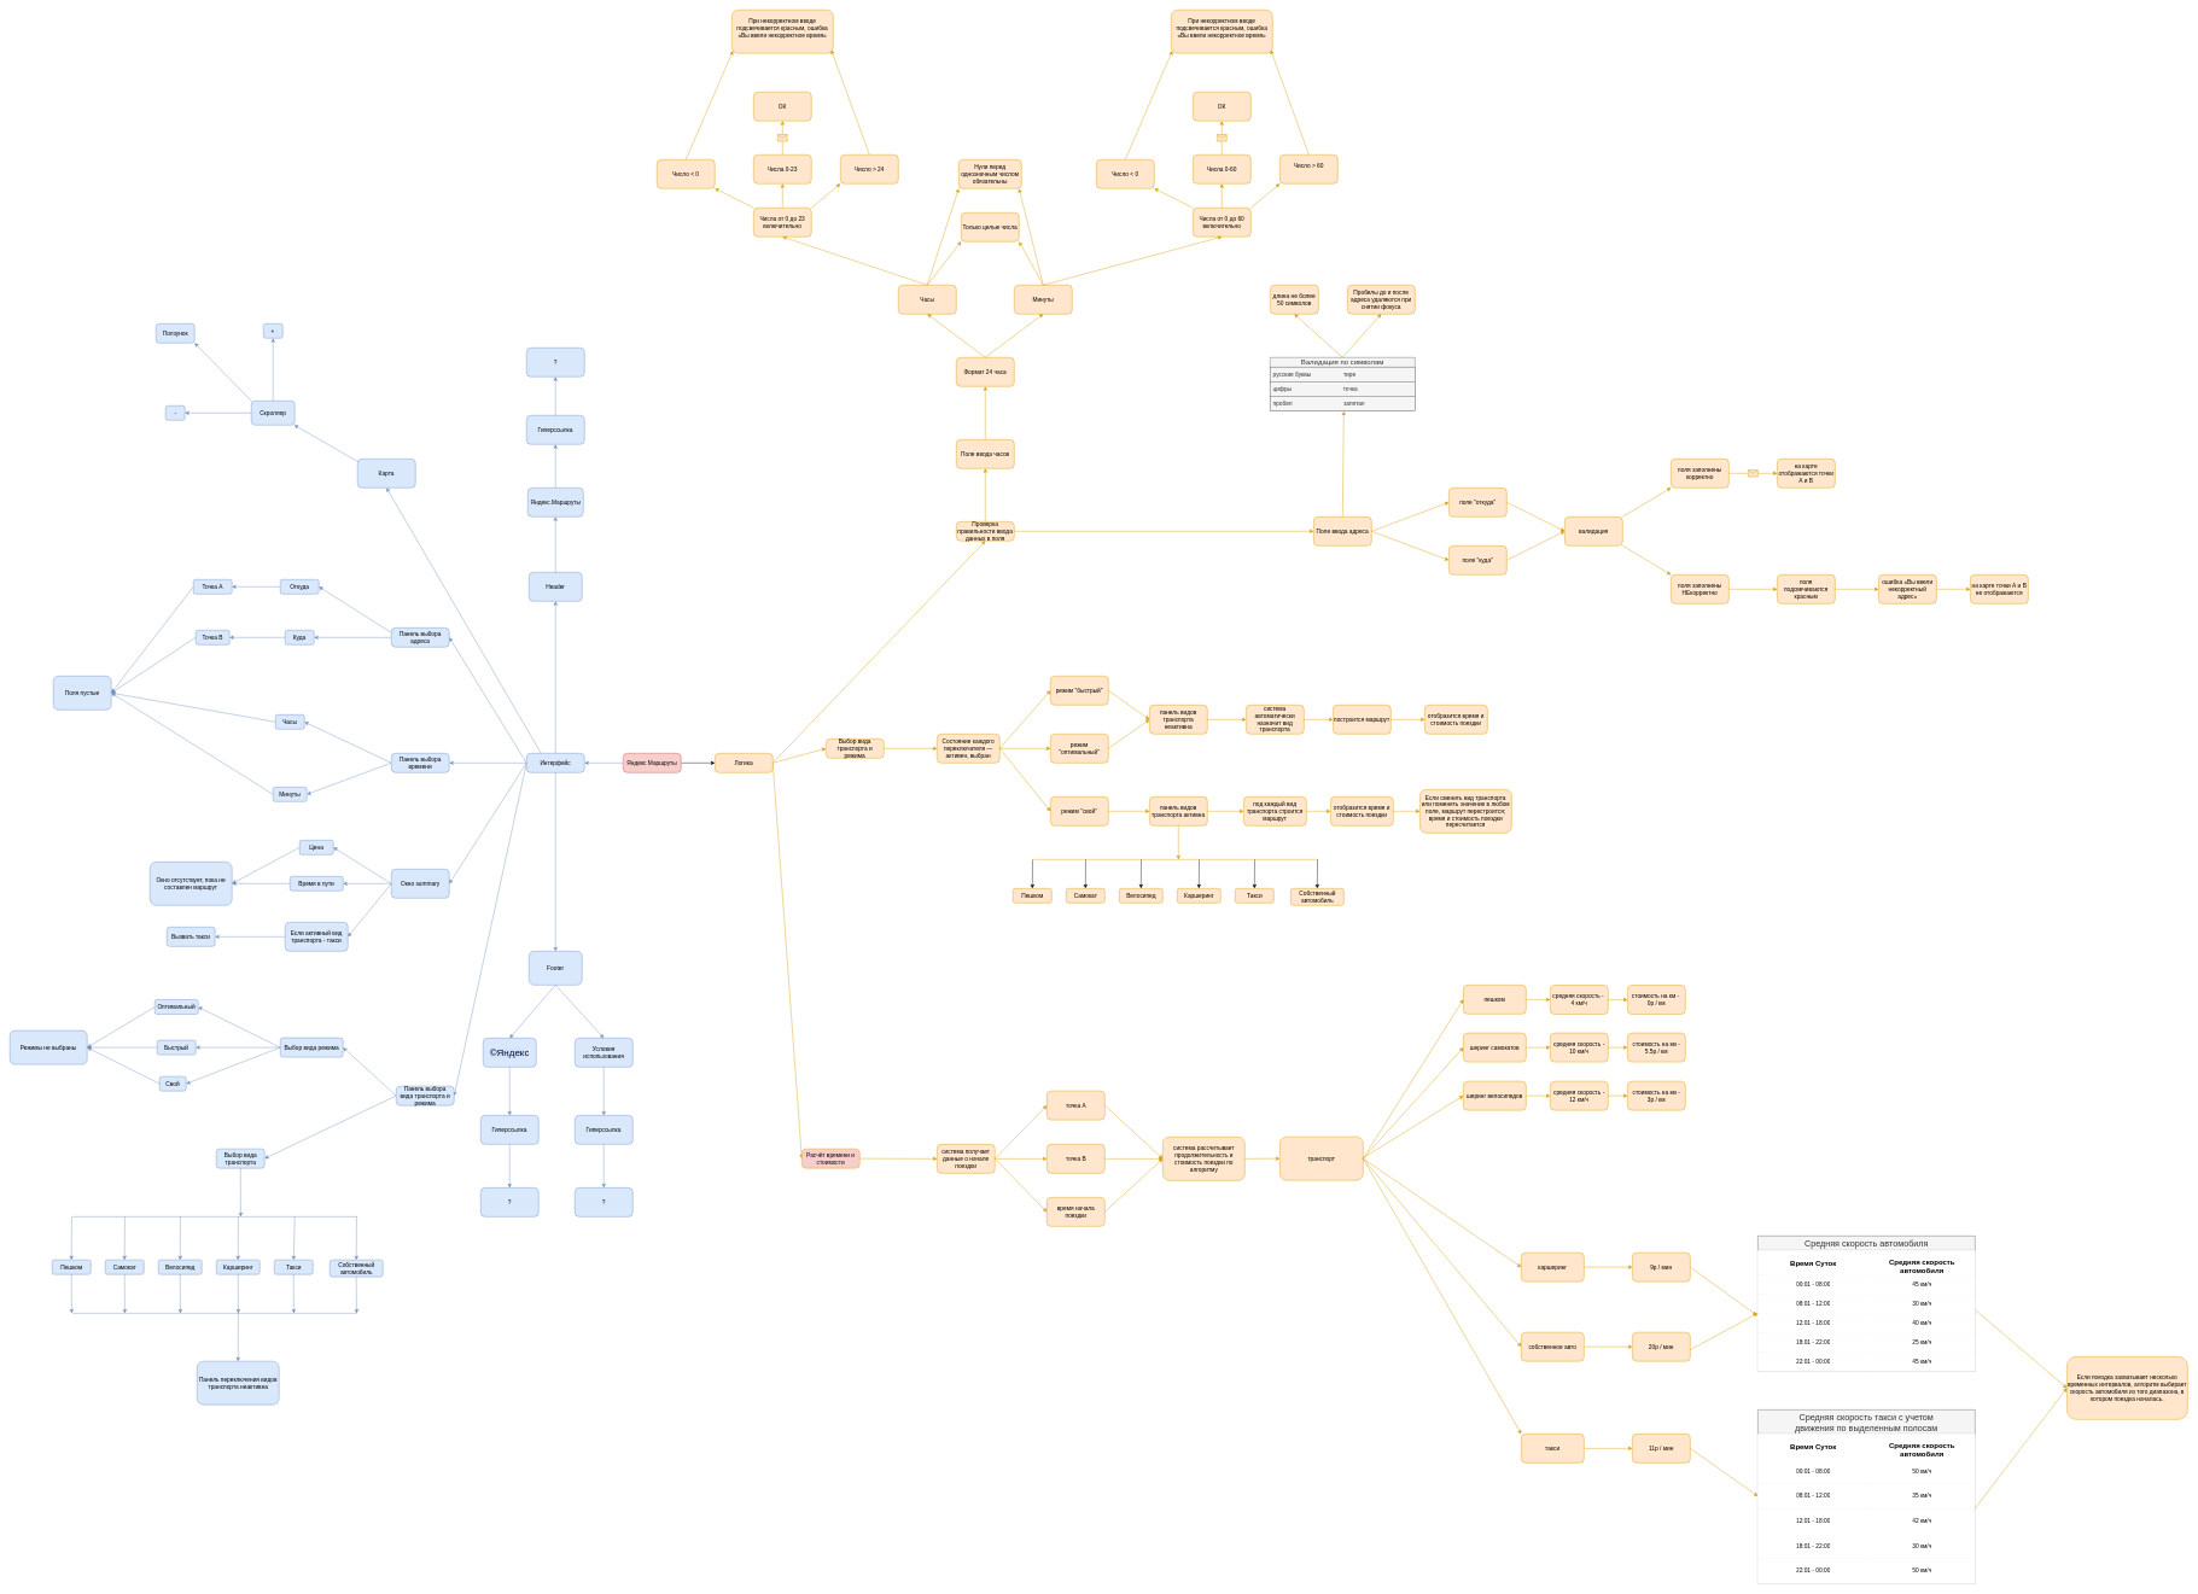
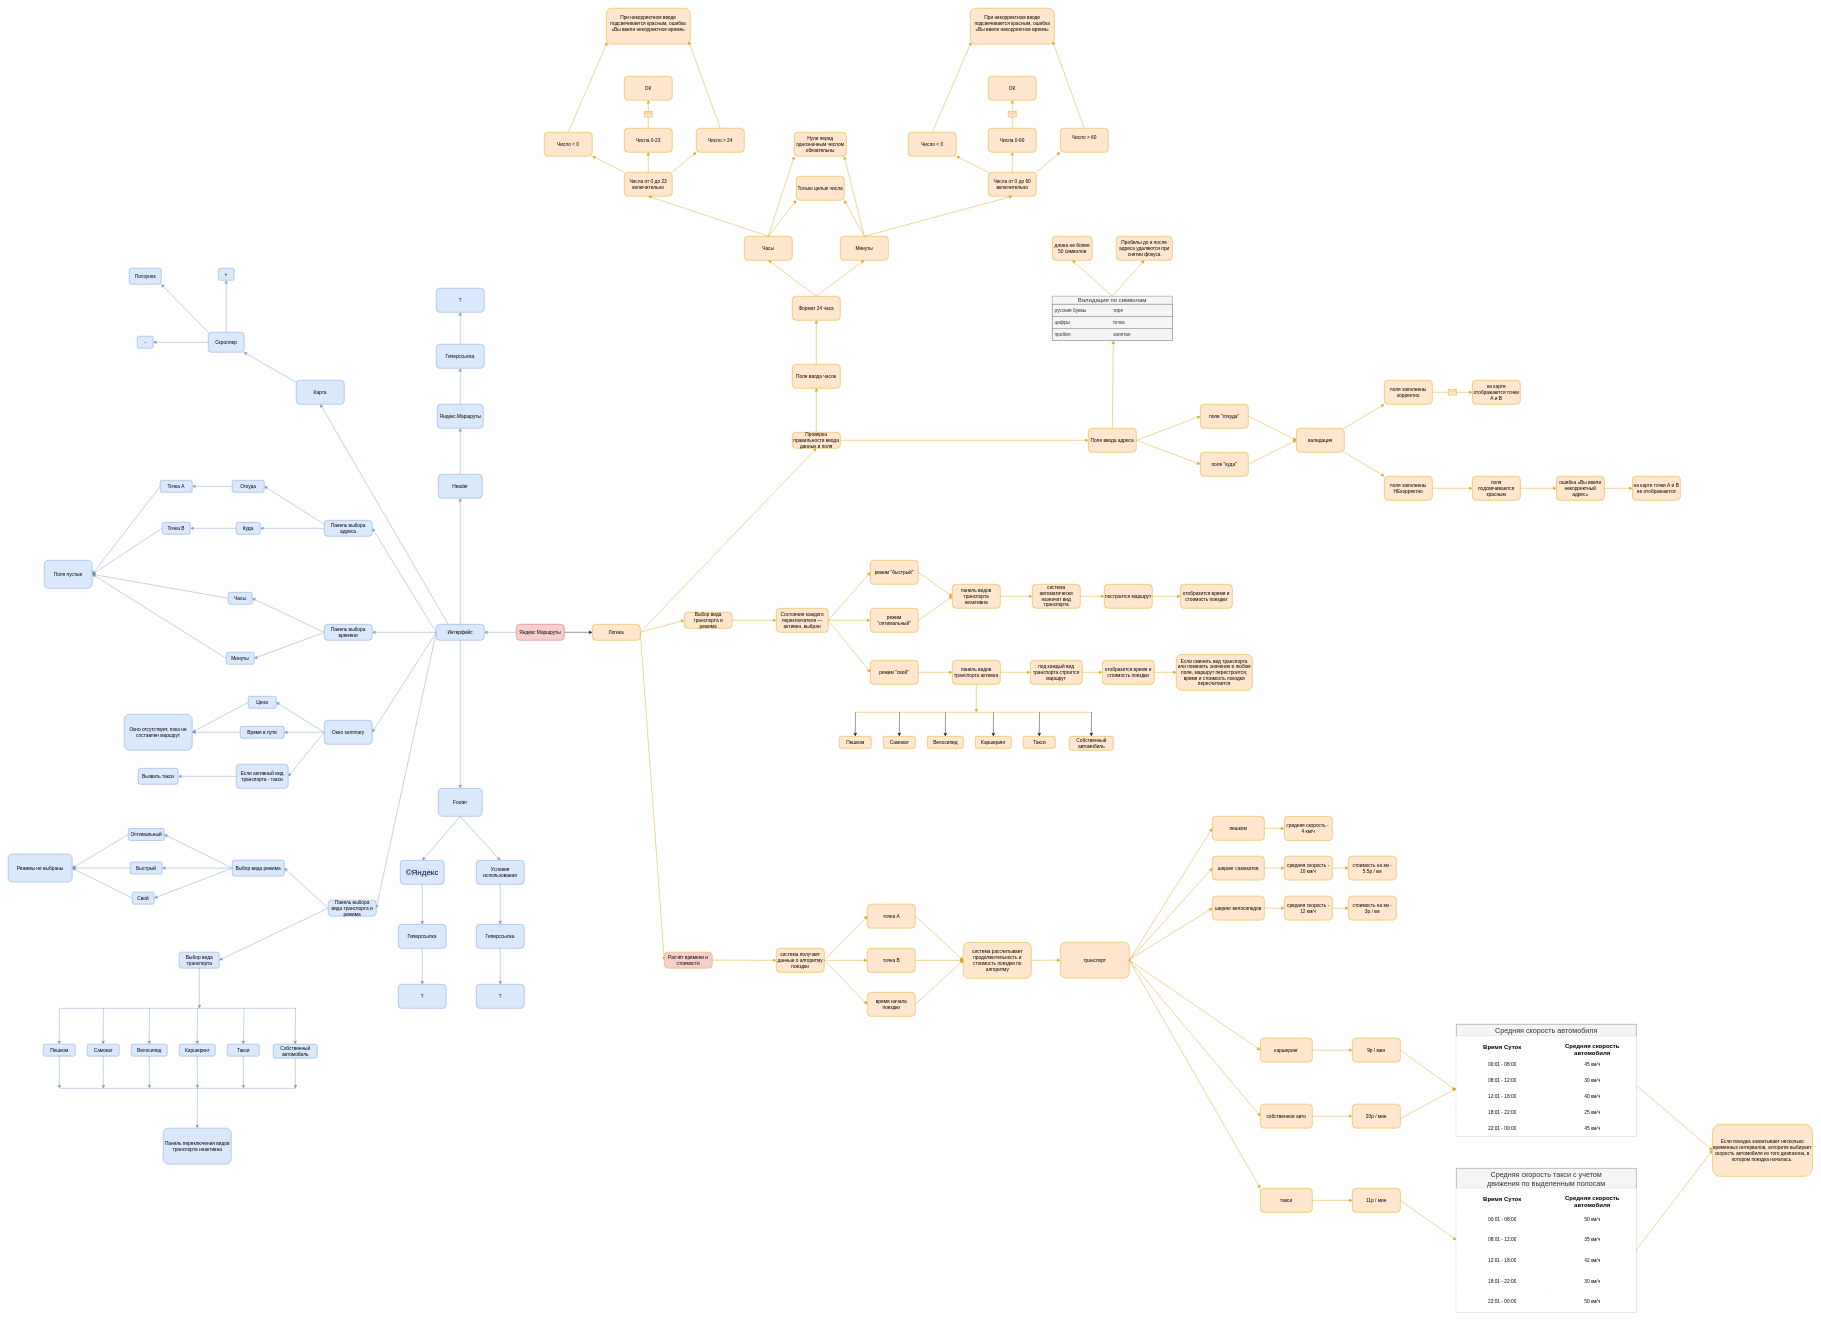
- <mxCell id="252" value="" style="edgeStyle=orthogonalEdgeStyle;rounded=0;orthogonalLoop=1;jettySize=auto;html=1;fillColor=#ffe6cc;strokeColor=#d79b00;" parent="1" source="253" target="258" edge="1"><mxGeometry relative="1" as="geometry" /></mxCell>
- <mxCell id="258" value="стоимость на км -&amp;nbsp;&lt;div&gt;0р / км&lt;/div&gt;" style="rounded=1;whiteSpace=wrap;html=1;fillColor=#ffe6cc;strokeColor=#d79b00;" parent="1" vertex="1"><mxGeometry x="3370" y="2040.5" width="120" height="60" as="geometry" /></mxCell>
- <mxCell id="233" value="система получает данные о начале поездки" style="rounded=1;whiteSpace=wrap;html=1;fillColor=#ffe6cc;strokeColor=#d79b00;" parent="1" vertex="1"><mxGeometry x="1940" y="2370" width="120" height="60" as="geometry" /></mxCell>
+ <mxCell id="233" value="система получает данные о алгоритму поездки" style="rounded=1;whiteSpace=wrap;html=1;fillColor=#ffe6cc;strokeColor=#d79b00;" parent="1" vertex="1"><mxGeometry x="1940" y="2370" width="120" height="60" as="geometry" /></mxCell>
